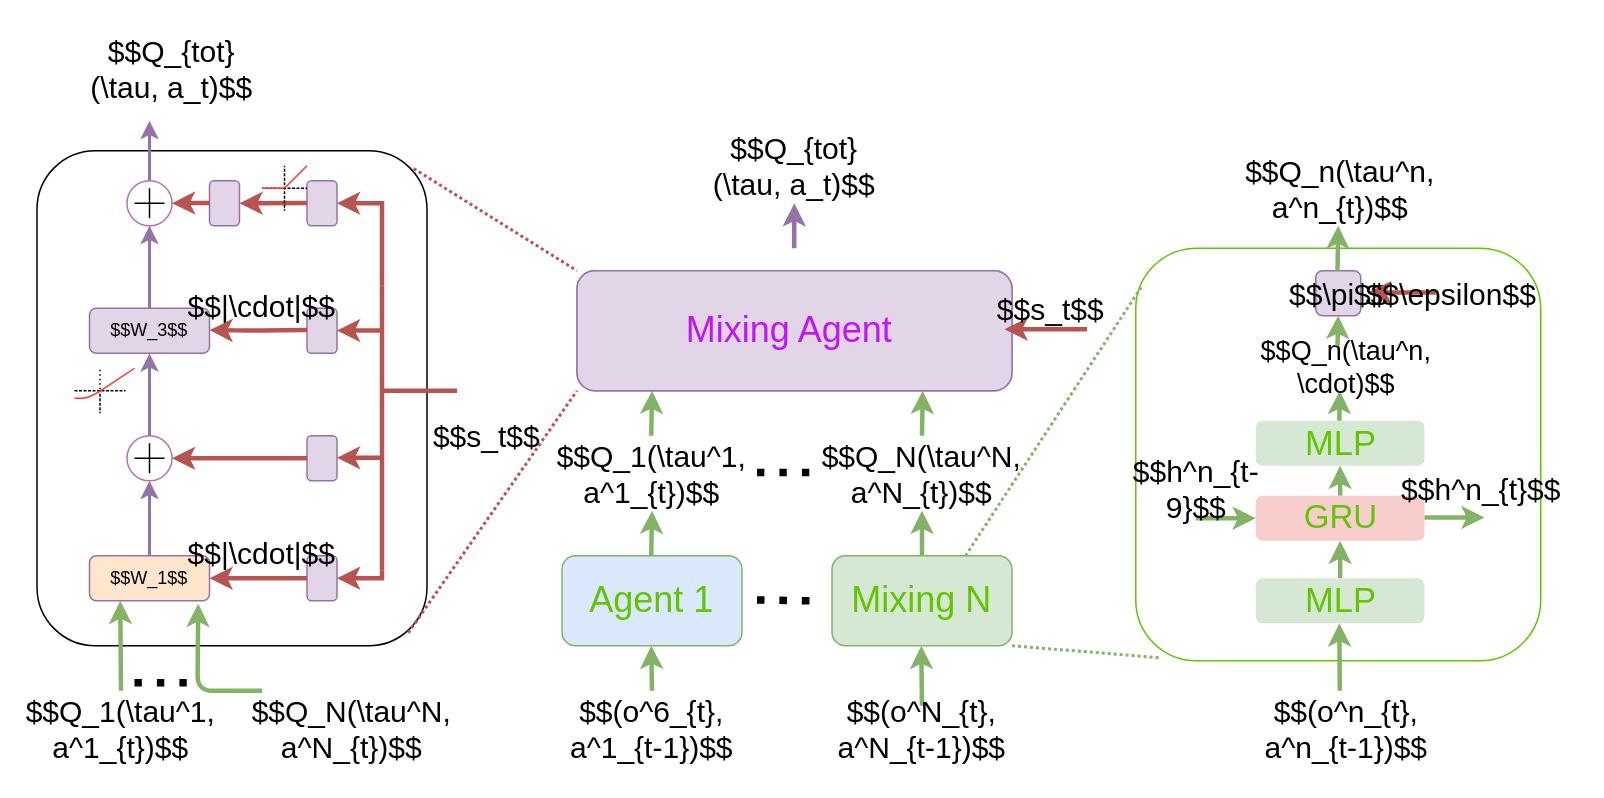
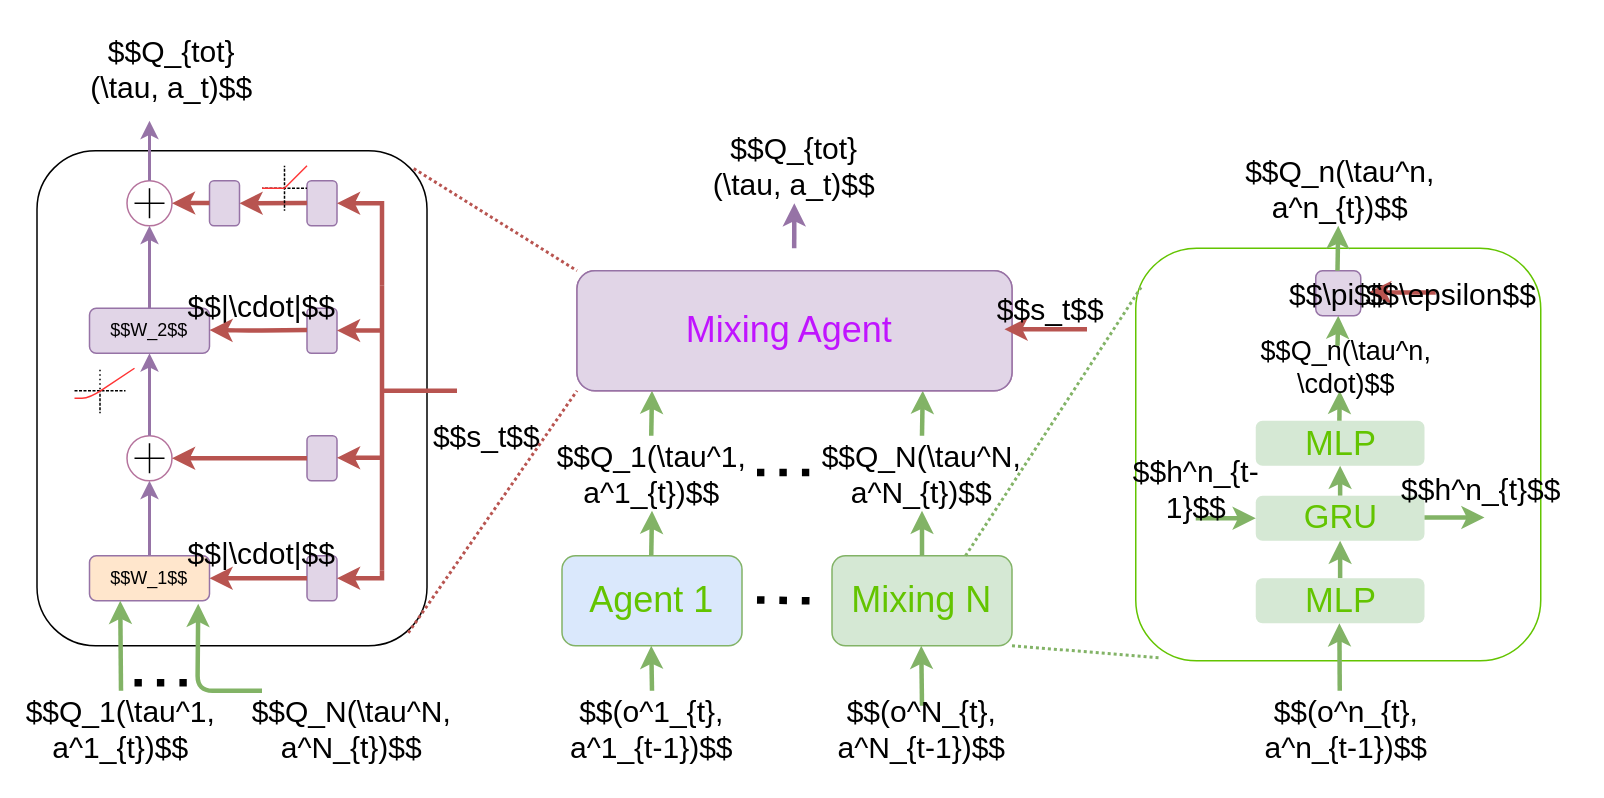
- <mxCell id="56" value="$$W_3$$" style="rounded=1;whiteSpace=wrap;html=1;strokeColor=#9673a6;fillColor=#e1d5e7;" parent="1" vertex="1"><mxGeometry x="59" y="205" width="80" height="30" as="geometry" /></mxCell>
+ <mxCell id="56" value="$$W_2$$" style="rounded=1;whiteSpace=wrap;html=1;strokeColor=#9673a6;fillColor=#e1d5e7;" parent="1" vertex="1"><mxGeometry x="59" y="205" width="80" height="30" as="geometry" /></mxCell>
- <mxCell id="17" value="&lt;font style=&quot;font-size: 20px&quot;&gt;$$h^n_{t-9}$$&lt;/font&gt;" style="text;html=1;strokeColor=none;fillColor=none;align=center;verticalAlign=middle;whiteSpace=wrap;rounded=0;" parent="1" vertex="1"><mxGeometry x="736.5" y="300" width="120" height="50" as="geometry" /></mxCell>
+ <mxCell id="17" value="&lt;font style=&quot;font-size: 20px&quot;&gt;$$h^n_{t-1}$$&lt;/font&gt;" style="text;html=1;strokeColor=none;fillColor=none;align=center;verticalAlign=middle;whiteSpace=wrap;rounded=0;" parent="1" vertex="1"><mxGeometry x="736.5" y="300" width="120" height="50" as="geometry" /></mxCell>
- <mxCell id="13" value="&lt;font color=&quot;#63c400&quot; face=&quot;helvetica&quot; style=&quot;font-size: 22px&quot;&gt;GRU&lt;/font&gt;" style="rounded=1;whiteSpace=wrap;html=1;fillColor=#f8cecc;strokeColor=none;" parent="1" vertex="1"><mxGeometry x="836.5" y="330" width="112.5" height="30" as="geometry" /></mxCell>
+ <mxCell id="13" value="&lt;font color=&quot;#63c400&quot; face=&quot;helvetica&quot; style=&quot;font-size: 22px&quot;&gt;GRU&lt;/font&gt;" style="rounded=1;whiteSpace=wrap;html=1;fillColor=#d5e8d4;strokeColor=none;" parent="1" vertex="1"><mxGeometry x="836.5" y="330" width="112.5" height="30" as="geometry" /></mxCell>
- <mxCell id="7" value="&lt;font style=&quot;font-size: 20px&quot;&gt;$$(o^6_{t}, a^1_{t-1})$$&lt;/font&gt;" style="text;html=1;strokeColor=none;fillColor=none;align=center;verticalAlign=middle;whiteSpace=wrap;rounded=0;" parent="1" vertex="1"><mxGeometry x="374" y="460" width="120" height="50" as="geometry" /></mxCell>
+ <mxCell id="7" value="&lt;font style=&quot;font-size: 20px&quot;&gt;$$(o^1_{t}, a^1_{t-1})$$&lt;/font&gt;" style="text;html=1;strokeColor=none;fillColor=none;align=center;verticalAlign=middle;whiteSpace=wrap;rounded=0;" parent="1" vertex="1"><mxGeometry x="374" y="460" width="120" height="50" as="geometry" /></mxCell>
